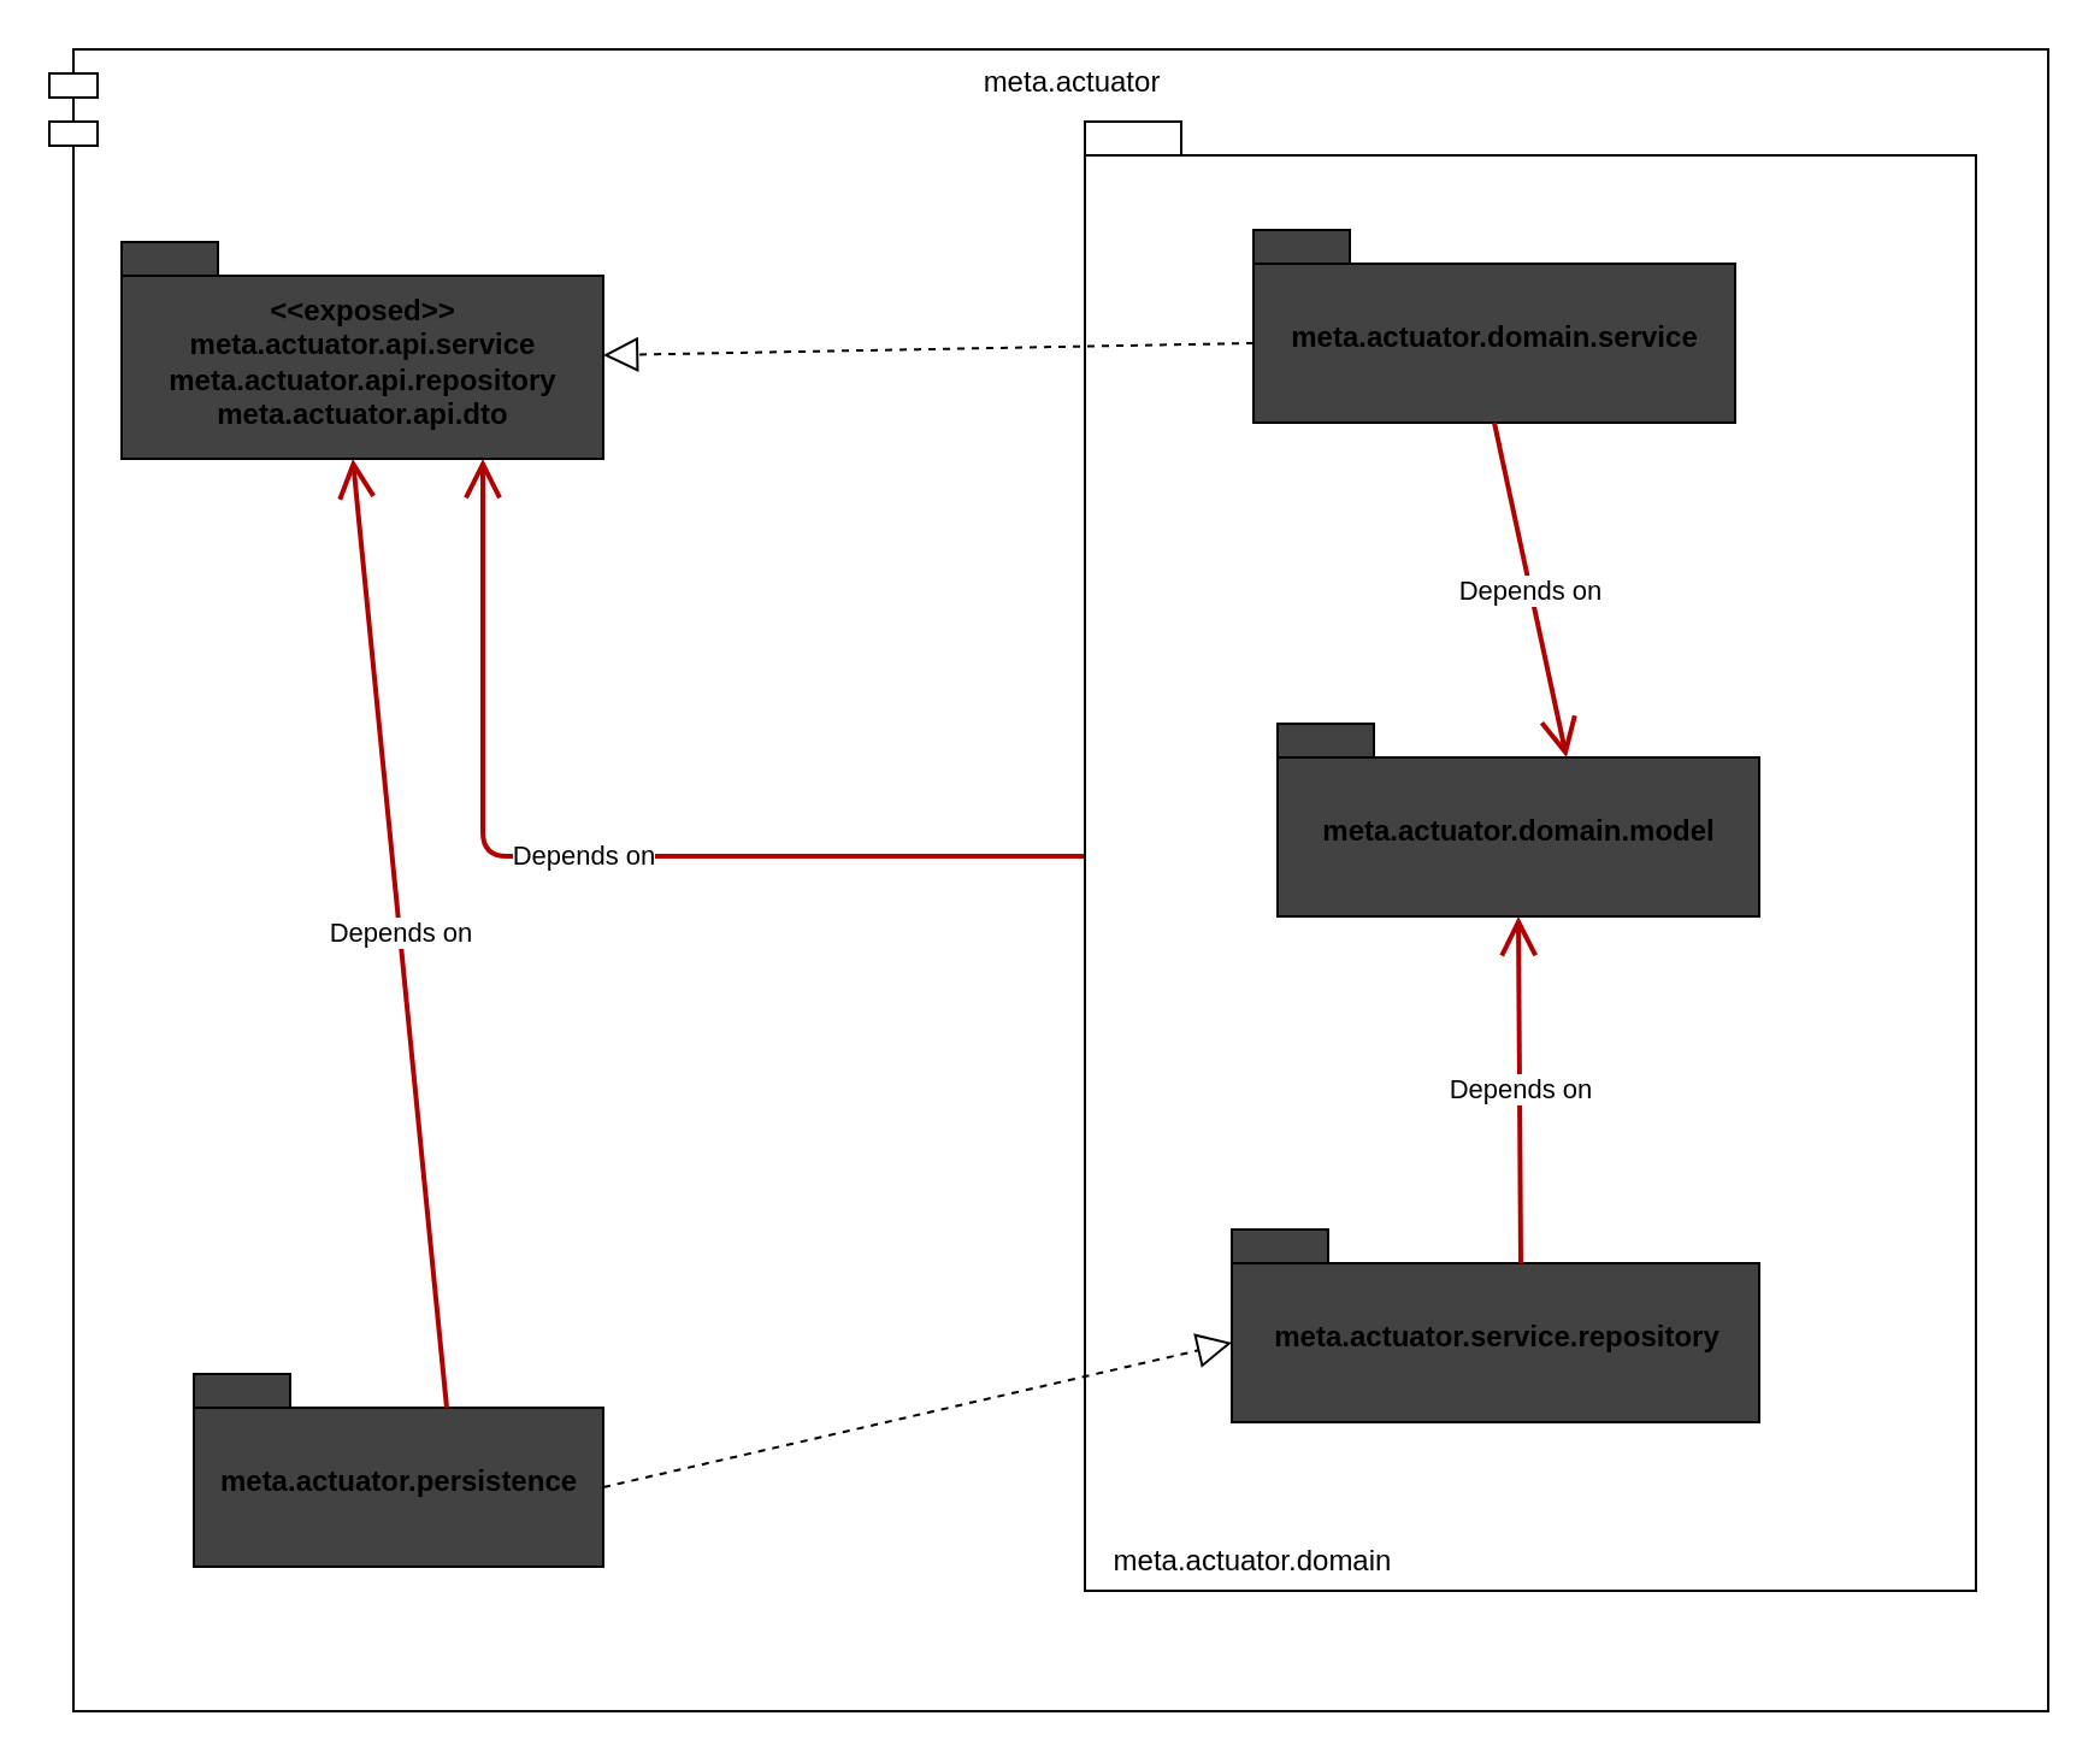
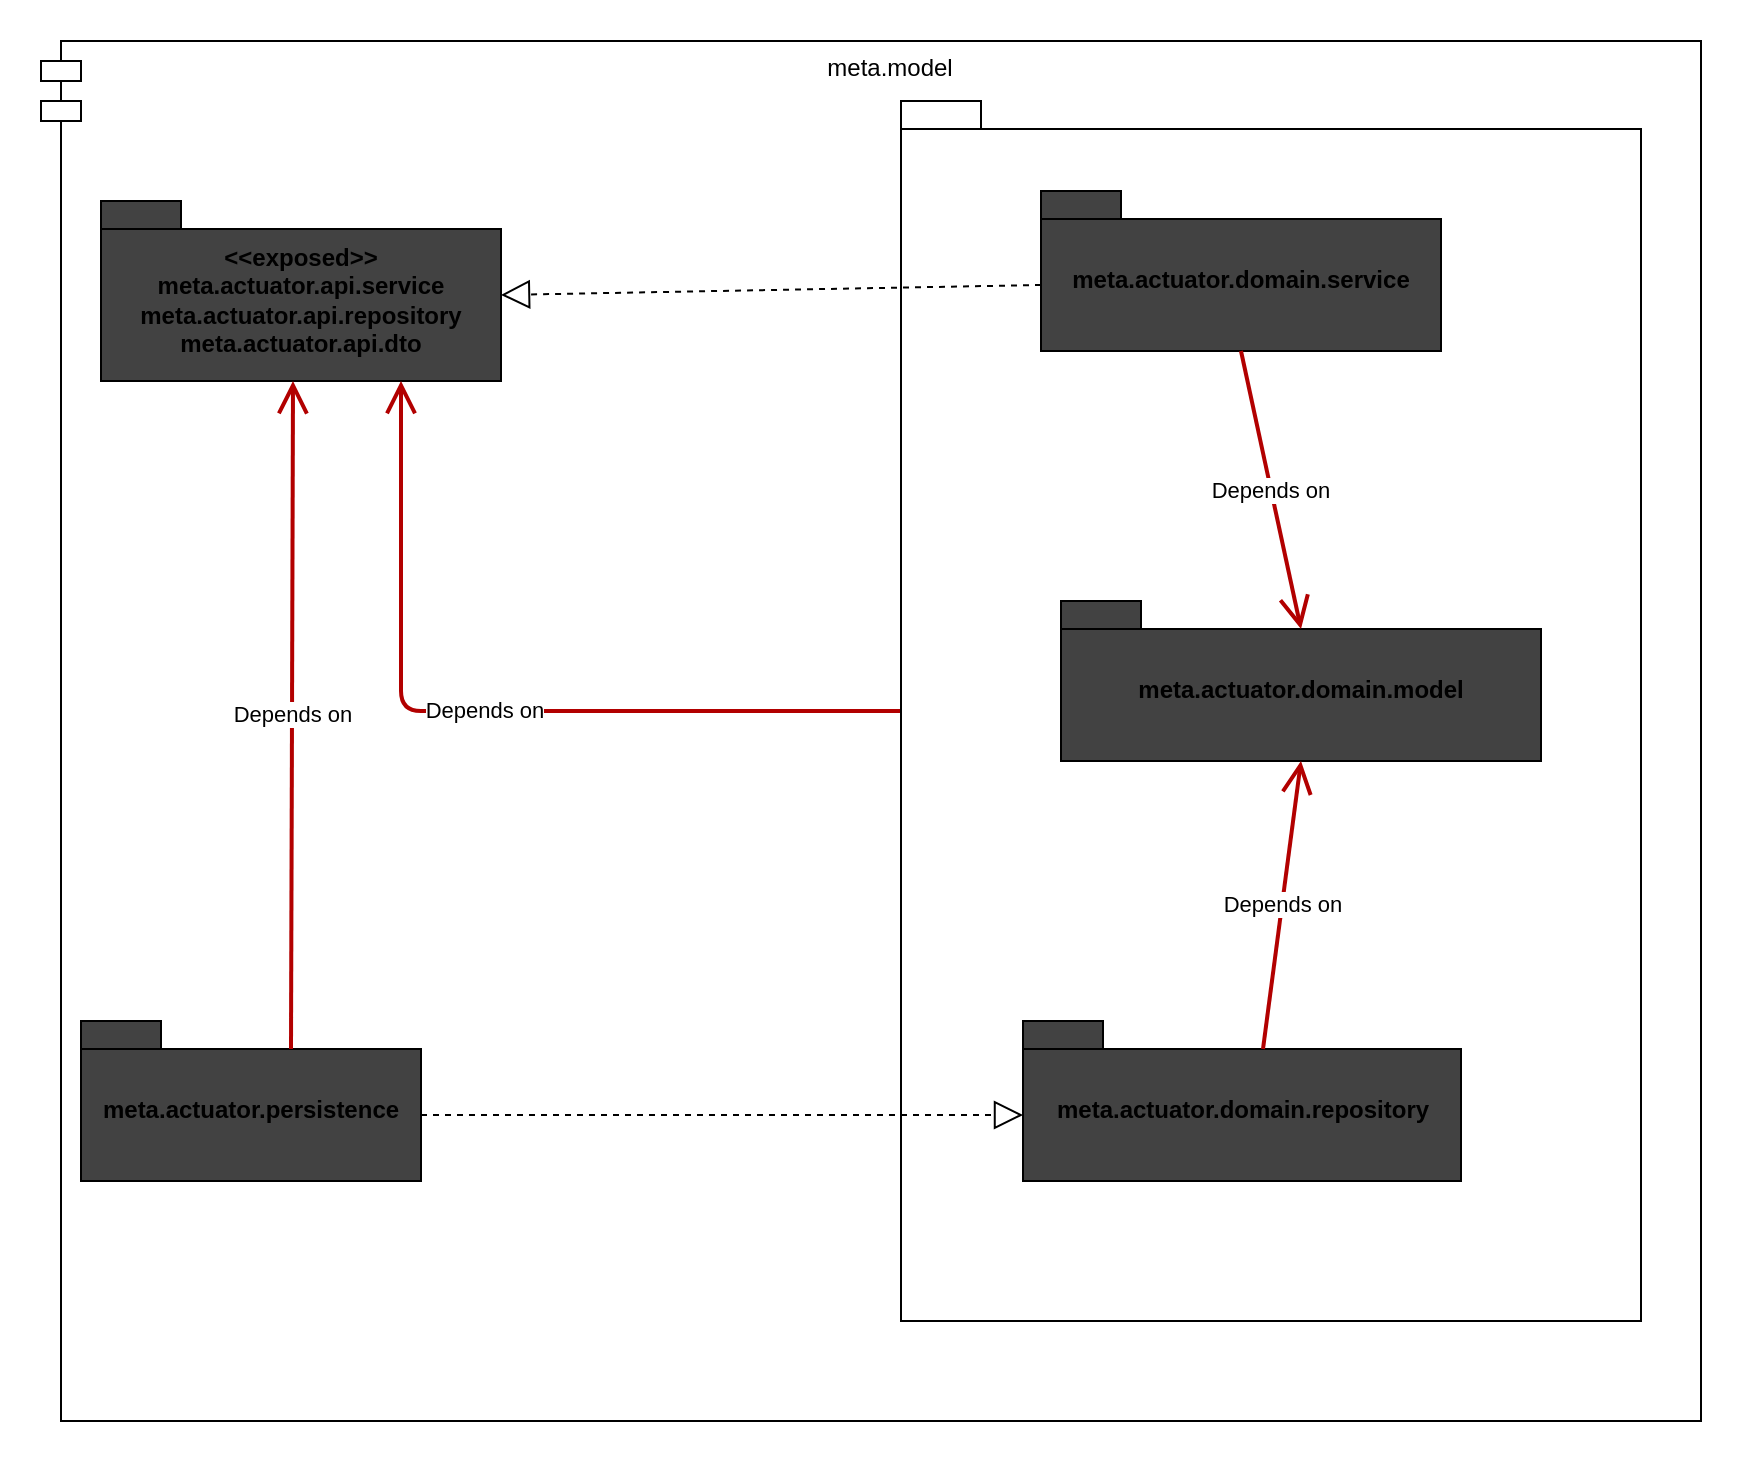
- <mxCell id="2" value="meta.actuator" style="shape=module;align=left;spacingLeft=20;align=center;verticalAlign=top;fillColor=none;" parent="1" vertex="1"><mxGeometry x="20" y="20" width="830" height="690" as="geometry" /></mxCell>
+ <mxCell id="2" value="meta.model" style="shape=module;align=left;spacingLeft=20;align=center;verticalAlign=top;fillColor=none;" parent="1" vertex="1"><mxGeometry x="20" y="20" width="830" height="690" as="geometry" /></mxCell>
- <mxCell id="13" value="meta.actuator.domain.model" style="shape=folder;fontStyle=1;spacingTop=10;tabWidth=40;tabHeight=14;tabPosition=left;html=1;fillColor=#424242;" parent="10" vertex="1"><mxGeometry x="80" y="250" width="200" height="80" as="geometry" /></mxCell>
+ <mxCell id="13" value="meta.actuator.domain.model" style="shape=folder;fontStyle=1;spacingTop=10;tabWidth=40;tabHeight=14;tabPosition=left;html=1;fillColor=#424242;" parent="10" vertex="1"><mxGeometry x="80" y="250" width="240" height="80" as="geometry" /></mxCell>
- <mxCell id="14" value="meta.actuator.service.repository" style="shape=folder;fontStyle=1;spacingTop=10;tabWidth=40;tabHeight=14;tabPosition=left;html=1;fillColor=#424242;" parent="10" vertex="1"><mxGeometry x="61" y="460" width="219" height="80" as="geometry" /></mxCell>
+ <mxCell id="14" value="meta.actuator.domain.repository" style="shape=folder;fontStyle=1;spacingTop=10;tabWidth=40;tabHeight=14;tabPosition=left;html=1;fillColor=#424242;" parent="10" vertex="1"><mxGeometry x="61" y="460" width="219" height="80" as="geometry" /></mxCell>
- <mxCell id="4" value="meta.actuator.persistence" style="shape=folder;fontStyle=1;spacingTop=10;tabWidth=40;tabHeight=14;tabPosition=left;html=1;fillColor=#424242;" parent="1" vertex="1"><mxGeometry x="80" y="570" width="170" height="80" as="geometry" /></mxCell>
+ <mxCell id="4" value="meta.actuator.persistence" style="shape=folder;fontStyle=1;spacingTop=10;tabWidth=40;tabHeight=14;tabPosition=left;html=1;fillColor=#424242;" parent="1" vertex="1"><mxGeometry x="40" y="510" width="170" height="80" as="geometry" /></mxCell>
- <mxCell id="7" value="meta.actuator.domain" style="text;strokeColor=none;fillColor=none;align=center;verticalAlign=middle;spacingLeft=4;spacingRight=4;overflow=hidden;rotatable=0;points=[[0,0.5],[1,0.5]];portConstraint=eastwest;" parent="1" vertex="1"><mxGeometry x="450" y="634" width="140" height="26" as="geometry" /></mxCell>
